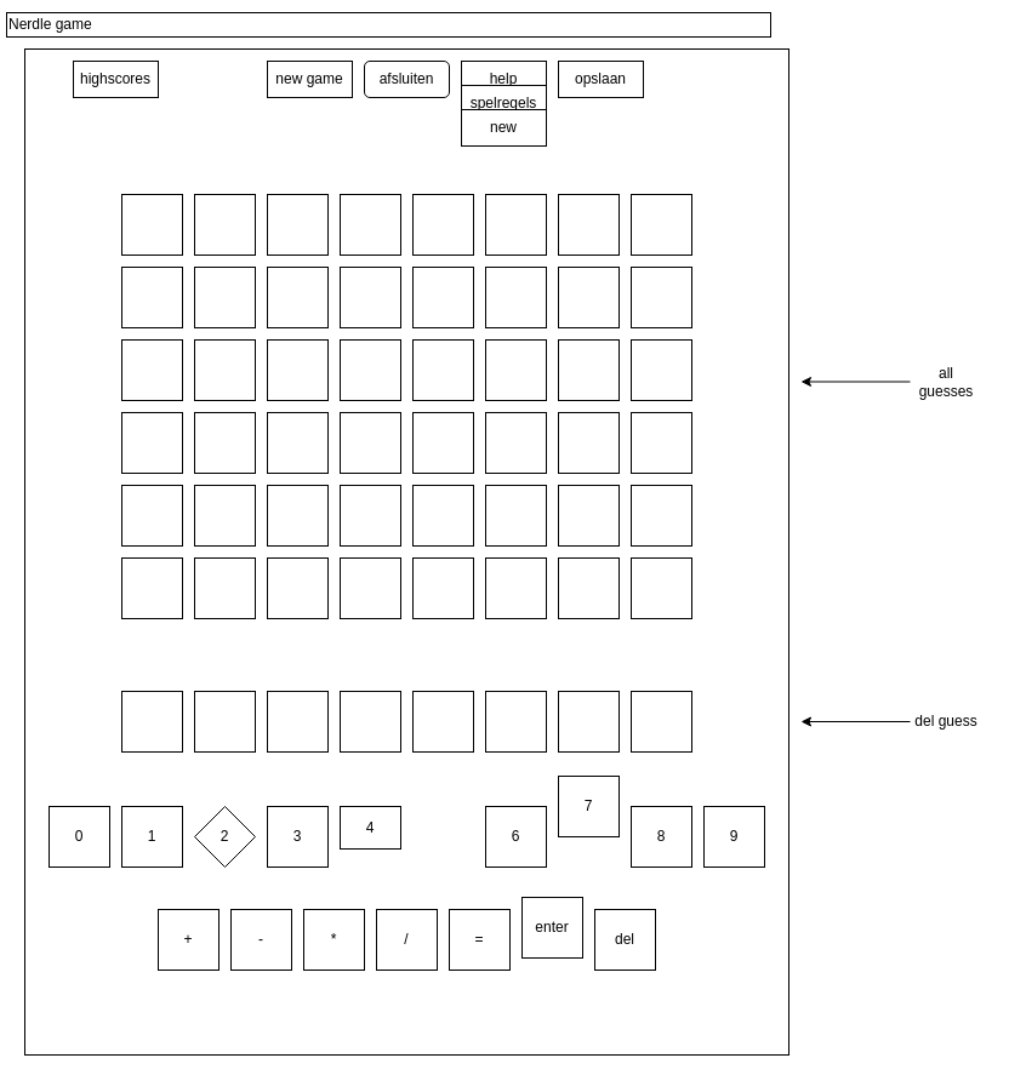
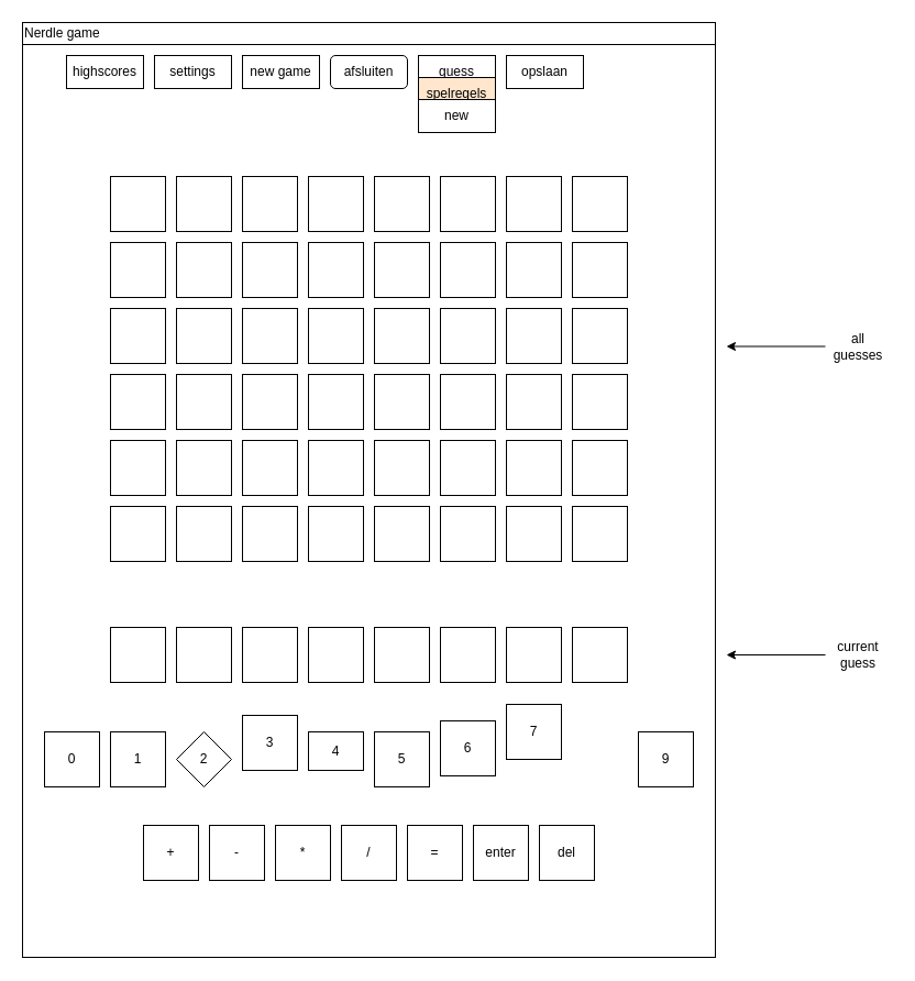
- <mxCell id="86" value="Nerdle game" style="rounded=0;whiteSpace=wrap;html=1;align=left;" vertex="1" parent="1"><mxGeometry x="5" y="10" width="630" height="20" as="geometry" /></mxCell>
+ <mxCell id="86" value="Nerdle game" style="rounded=0;whiteSpace=wrap;html=1;align=left;" vertex="1" parent="1"><mxGeometry x="20" y="20" width="630" height="20" as="geometry" /></mxCell>
+ <mxCell id="81" value="settings" style="rounded=0;whiteSpace=wrap;html=1;" vertex="1" parent="1"><mxGeometry x="140" y="50" width="70" height="30" as="geometry" /></mxCell>
- <mxCell id="84" value="help" style="rounded=0;whiteSpace=wrap;html=1;" vertex="1" parent="1"><mxGeometry x="380" y="50" width="70" height="30" as="geometry" /></mxCell>
+ <mxCell id="84" value="guess" style="rounded=0;whiteSpace=wrap;html=1;" vertex="1" parent="1"><mxGeometry x="380" y="50" width="70" height="30" as="geometry" /></mxCell>
- <mxCell id="87" value="spelregels" style="rounded=0;whiteSpace=wrap;html=1;" vertex="1" parent="1"><mxGeometry x="380" y="70" width="70" height="30" as="geometry" /></mxCell>
+ <mxCell id="87" value="spelregels" style="rounded=0;whiteSpace=wrap;html=1;fillColor=#ffe6cc;" vertex="1" parent="1"><mxGeometry x="380" y="70" width="70" height="30" as="geometry" /></mxCell>
- <mxCell id="76" value="del guess" style="text;html=1;strokeColor=none;fillColor=none;align=center;verticalAlign=middle;whiteSpace=wrap;rounded=0;" vertex="1" parent="1"><mxGeometry x="750" y="580" width="60" height="30" as="geometry" /></mxCell>
+ <mxCell id="76" value="current guess" style="text;html=1;strokeColor=none;fillColor=none;align=center;verticalAlign=middle;whiteSpace=wrap;rounded=0;" vertex="1" parent="1"><mxGeometry x="750" y="580" width="60" height="30" as="geometry" /></mxCell>
- <mxCell id="55" value="3" style="whiteSpace=wrap;html=1;aspect=fixed;" vertex="1" parent="1"><mxGeometry x="220" y="665" width="50" height="50" as="geometry" /></mxCell>
+ <mxCell id="55" value="3" style="whiteSpace=wrap;html=1;aspect=fixed;" vertex="1" parent="1"><mxGeometry x="220" y="650" width="50" height="50" as="geometry" /></mxCell>
+ <mxCell id="58" value="5" style="whiteSpace=wrap;html=1;aspect=fixed;" vertex="1" parent="1"><mxGeometry x="340" y="665" width="50" height="50" as="geometry" /></mxCell>
- <mxCell id="57" value="6" style="whiteSpace=wrap;html=1;aspect=fixed;" vertex="1" parent="1"><mxGeometry x="400" y="665" width="50" height="50" as="geometry" /></mxCell>
+ <mxCell id="57" value="6" style="whiteSpace=wrap;html=1;aspect=fixed;" vertex="1" parent="1"><mxGeometry x="400" y="655" width="50" height="50" as="geometry" /></mxCell>
- <mxCell id="65" value="8" style="whiteSpace=wrap;html=1;aspect=fixed;" vertex="1" parent="1"><mxGeometry x="520" y="665" width="50" height="50" as="geometry" /></mxCell>
- <mxCell id="75" value="enter" style="whiteSpace=wrap;html=1;aspect=fixed;" vertex="1" parent="1"><mxGeometry x="430" y="740" width="50" height="50" as="geometry" /></mxCell>
+ <mxCell id="75" value="enter" style="whiteSpace=wrap;html=1;aspect=fixed;" vertex="1" parent="1"><mxGeometry x="430" y="750" width="50" height="50" as="geometry" /></mxCell>
